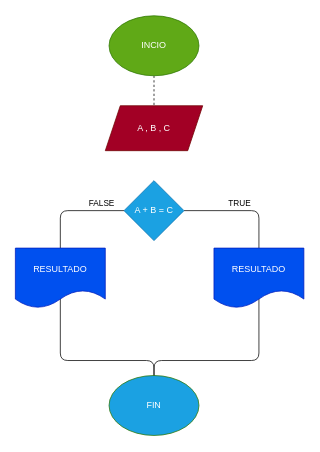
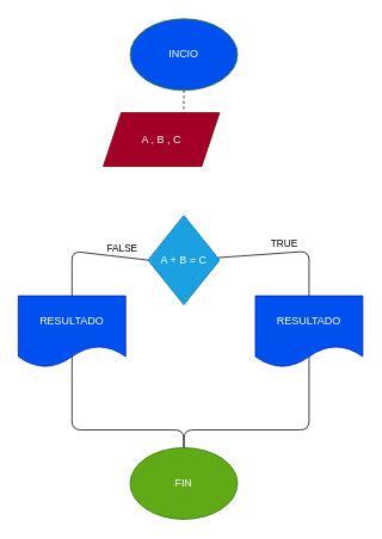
- <mxCell id="3" value="INCIO" style="ellipse;whiteSpace=wrap;html=1;fillColor=#60a917;fontColor=#ffffff;strokeColor=#2D7600;" vertex="1" parent="1"><mxGeometry x="145" y="20" width="120" height="80" as="geometry" /></mxCell>
+ <mxCell id="3" value="INCIO" style="ellipse;whiteSpace=wrap;html=1;fillColor=#0050ef;fontColor=#ffffff;strokeColor=#2D7600;" vertex="1" parent="1"><mxGeometry x="145" y="20" width="120" height="80" as="geometry" /></mxCell>
- <mxCell id="4" value="A , B , C" style="shape=parallelogram;perimeter=parallelogramPerimeter;whiteSpace=wrap;html=1;fixedSize=1;fillColor=#a20025;fontColor=#ffffff;strokeColor=#6F0000;" vertex="1" parent="1"><mxGeometry x="140" y="140" width="130" height="60" as="geometry" /></mxCell>
+ <mxCell id="4" value="A , B , C" style="shape=parallelogram;perimeter=parallelogramPerimeter;whiteSpace=wrap;html=1;fixedSize=1;fillColor=#a20025;fontColor=#ffffff;strokeColor=#6F0000;" vertex="1" parent="1"><mxGeometry x="115" y="125" width="130" height="60" as="geometry" /></mxCell>
- <mxCell id="7" value="A + B = C" style="rhombus;whiteSpace=wrap;html=1;fillColor=#1ba1e2;fontColor=#ffffff;strokeColor=#006EAF;" vertex="1" parent="1"><mxGeometry x="165" y="240" width="80" height="80" as="geometry" /></mxCell>
+ <mxCell id="7" value="A + B = C" style="rhombus;whiteSpace=wrap;html=1;fillColor=#1ba1e2;fontColor=#ffffff;strokeColor=#006EAF;" vertex="1" parent="1"><mxGeometry x="165" y="240" width="80" height="100" as="geometry" /></mxCell>
- <mxCell id="8" value="FIN" style="ellipse;whiteSpace=wrap;html=1;fillColor=#1ba1e2;fontColor=#ffffff;strokeColor=#2D7600;" vertex="1" parent="1"><mxGeometry x="145" y="500" width="120" height="80" as="geometry" /></mxCell>
+ <mxCell id="8" value="FIN" style="ellipse;whiteSpace=wrap;html=1;fillColor=#60a917;fontColor=#ffffff;strokeColor=#2D7600;" vertex="1" parent="1"><mxGeometry x="145" y="500" width="120" height="80" as="geometry" /></mxCell>
